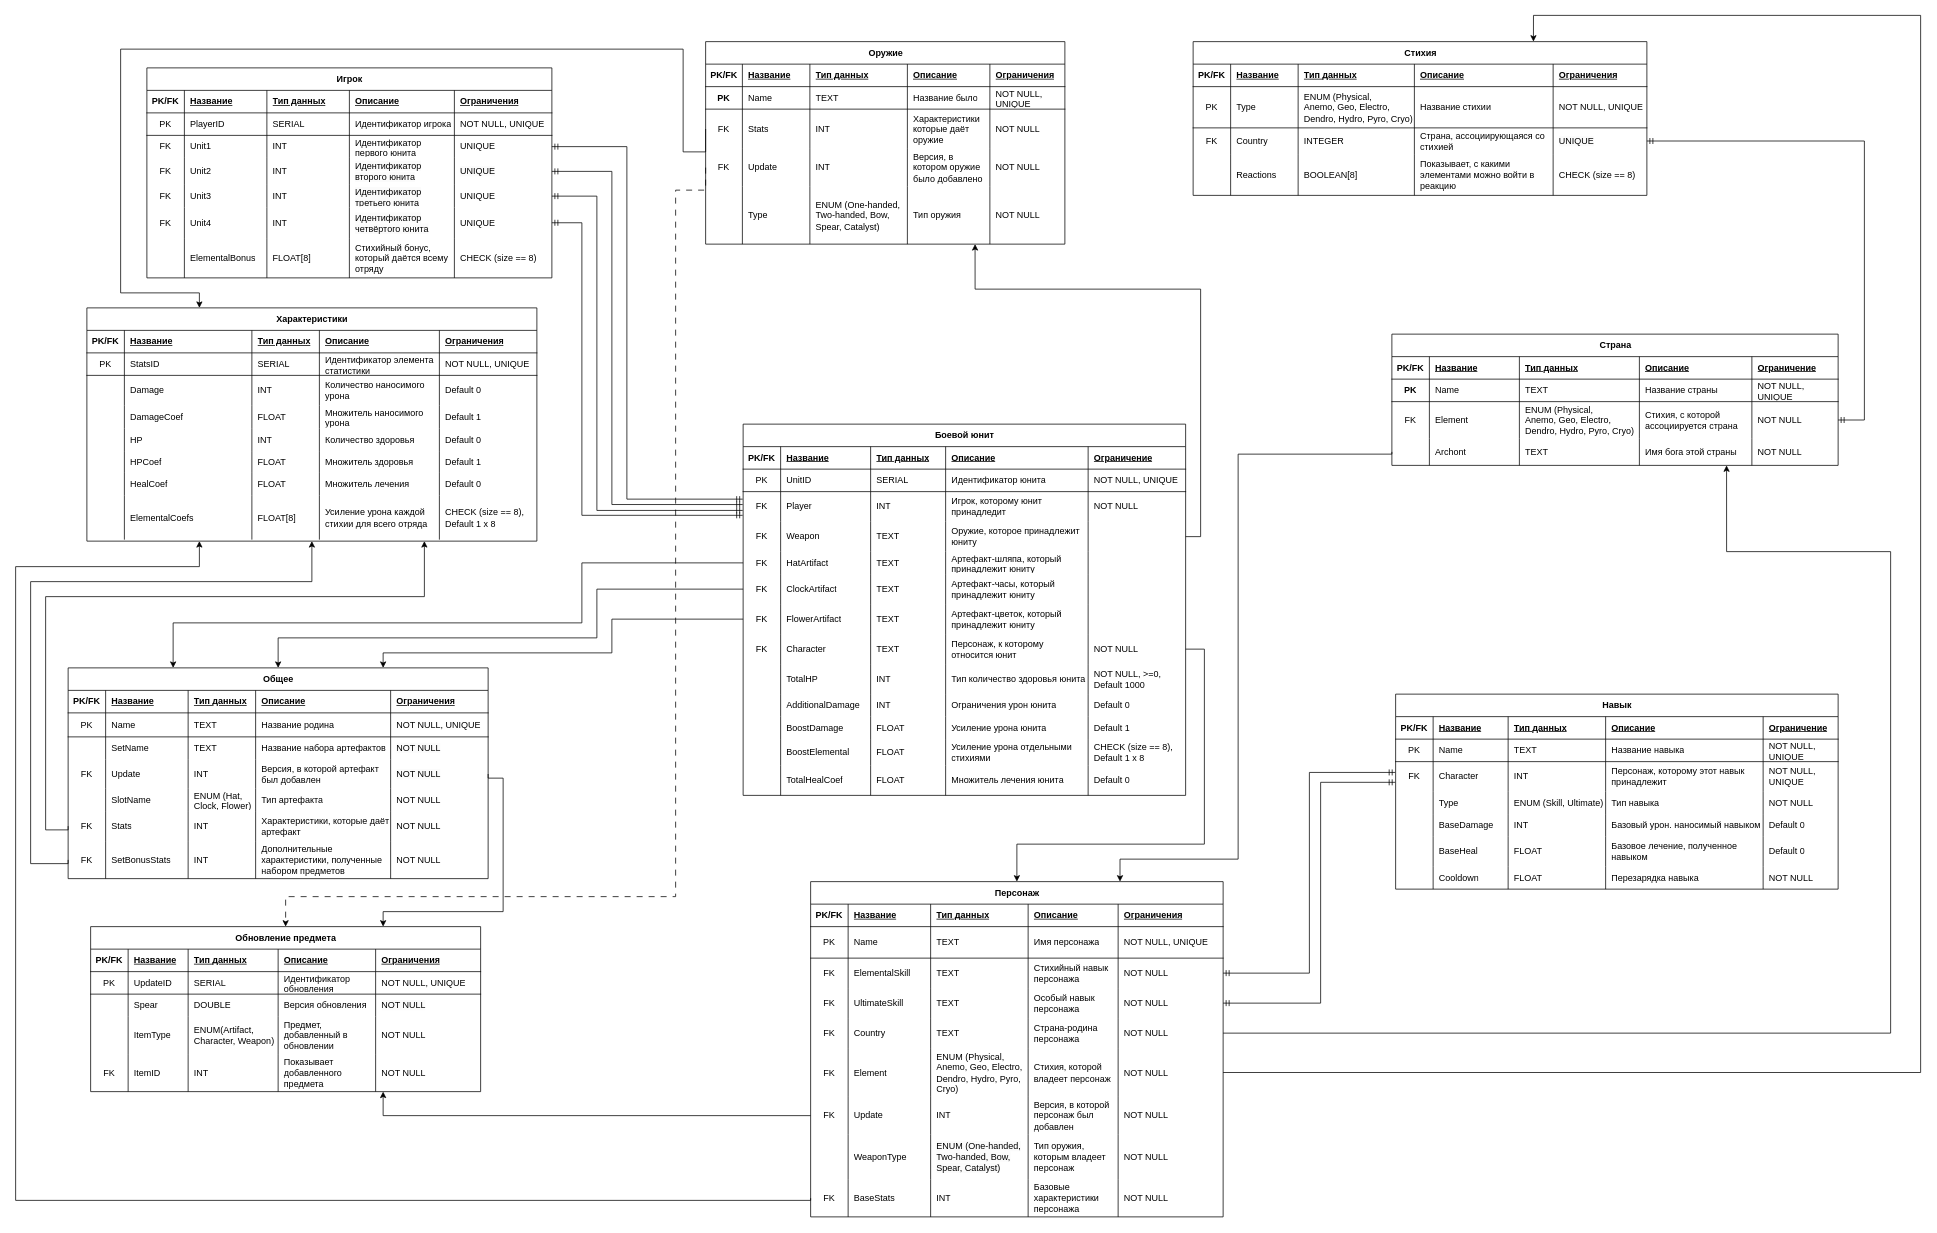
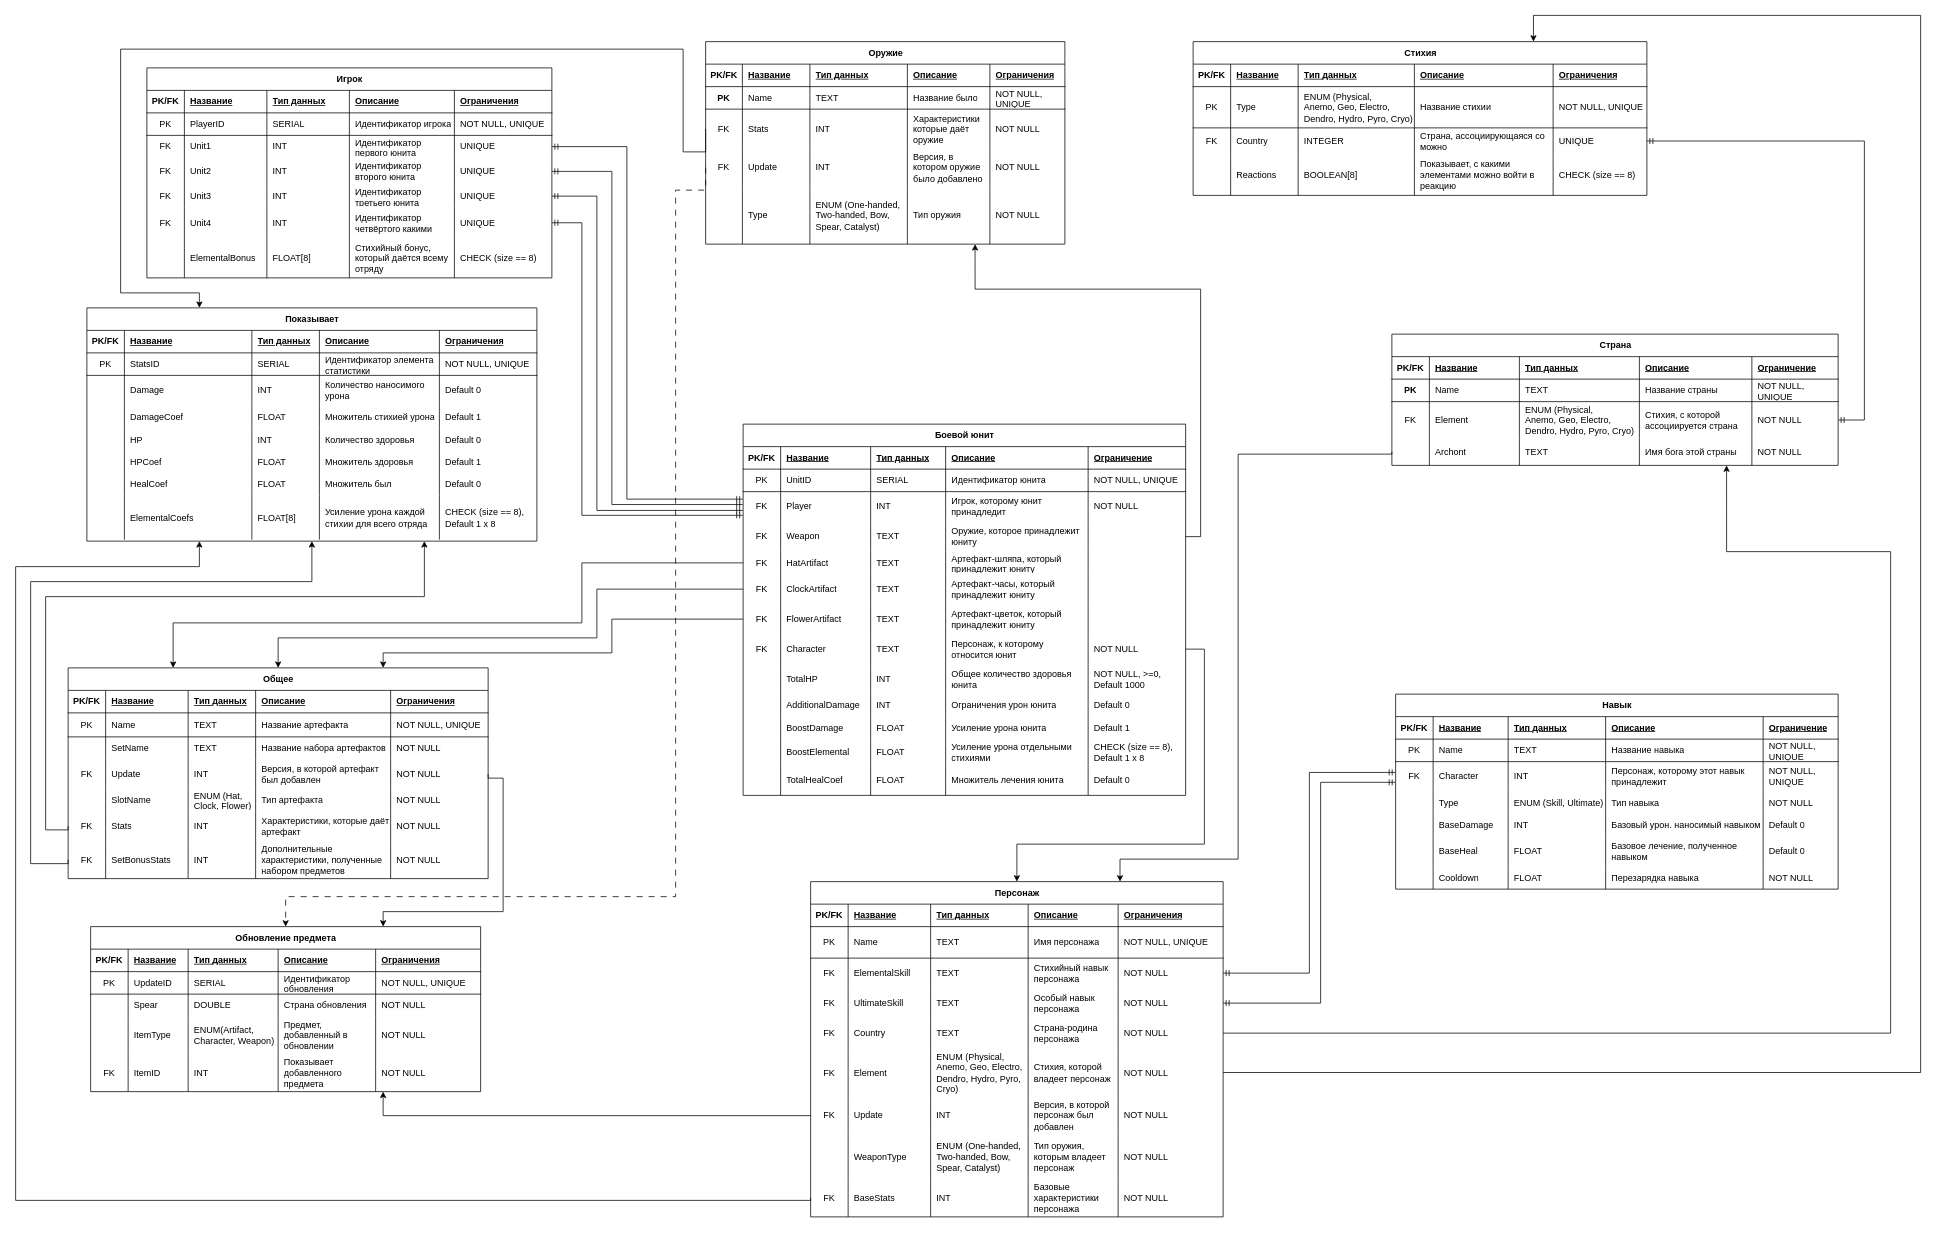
- <mxCell id="130" value="Страна, ассоциирующаяся со стихией" style="shape=partialRectangle;connectable=0;fillColor=none;top=0;left=0;bottom=0;right=0;align=left;spacingLeft=6;overflow=hidden;whiteSpace=wrap;html=1;" parent="126" vertex="1"><mxGeometry x="295" width="185" height="35" as="geometry"><mxRectangle width="185" height="35" as="alternateBounds" /></mxGeometry></mxCell>
+ <mxCell id="130" value="Страна, ассоциирующаяся со можно" style="shape=partialRectangle;connectable=0;fillColor=none;top=0;left=0;bottom=0;right=0;align=left;spacingLeft=6;overflow=hidden;whiteSpace=wrap;html=1;" parent="126" vertex="1"><mxGeometry x="295" width="185" height="35" as="geometry"><mxRectangle width="185" height="35" as="alternateBounds" /></mxGeometry></mxCell>
- <mxCell id="369" value="&lt;span style=&quot;color: rgb(0, 0, 0); font-family: Helvetica; font-size: 12px; font-style: normal; font-variant-ligatures: normal; font-variant-caps: normal; font-weight: 400; letter-spacing: normal; orphans: 2; text-align: left; text-indent: 0px; text-transform: none; widows: 2; word-spacing: 0px; -webkit-text-stroke-width: 0px; background-color: rgb(251, 251, 251); text-decoration-thickness: initial; text-decoration-style: initial; text-decoration-color: initial; float: none; display: inline !important;&quot;&gt;Идентификатор четвёртого юнита&lt;/span&gt;" style="shape=partialRectangle;connectable=0;fillColor=none;top=0;left=0;bottom=0;right=0;align=left;spacingLeft=6;overflow=hidden;whiteSpace=wrap;html=1;" parent="365" vertex="1"><mxGeometry x="270" width="140" height="41" as="geometry"><mxRectangle width="140" height="41" as="alternateBounds" /></mxGeometry></mxCell>
+ <mxCell id="369" value="&lt;span style=&quot;color: rgb(0, 0, 0); font-family: Helvetica; font-size: 12px; font-style: normal; font-variant-ligatures: normal; font-variant-caps: normal; font-weight: 400; letter-spacing: normal; orphans: 2; text-align: left; text-indent: 0px; text-transform: none; widows: 2; word-spacing: 0px; -webkit-text-stroke-width: 0px; background-color: rgb(251, 251, 251); text-decoration-thickness: initial; text-decoration-style: initial; text-decoration-color: initial; float: none; display: inline !important;&quot;&gt;Идентификатор четвёртого какими&lt;/span&gt;" style="shape=partialRectangle;connectable=0;fillColor=none;top=0;left=0;bottom=0;right=0;align=left;spacingLeft=6;overflow=hidden;whiteSpace=wrap;html=1;" parent="365" vertex="1"><mxGeometry x="270" width="140" height="41" as="geometry"><mxRectangle width="140" height="41" as="alternateBounds" /></mxGeometry></mxCell>
- <mxCell id="377" value="Характеристики" style="shape=table;startSize=30;container=1;collapsible=1;childLayout=tableLayout;fixedRows=1;rowLines=0;fontStyle=1;align=center;resizeLast=1;html=1;" parent="1" vertex="1"><mxGeometry x="115" y="410" width="600" height="311" as="geometry" /></mxCell>
+ <mxCell id="377" value="Показывает" style="shape=table;startSize=30;container=1;collapsible=1;childLayout=tableLayout;fixedRows=1;rowLines=0;fontStyle=1;align=center;resizeLast=1;html=1;" parent="1" vertex="1"><mxGeometry x="115" y="410" width="600" height="311" as="geometry" /></mxCell>
- <mxCell id="400" value="Множитель наносимого урона" style="shape=partialRectangle;connectable=0;fillColor=none;top=0;left=0;bottom=0;right=0;align=left;spacingLeft=6;overflow=hidden;whiteSpace=wrap;html=1;" parent="396" vertex="1"><mxGeometry x="310" width="160" height="31" as="geometry"><mxRectangle width="160" height="31" as="alternateBounds" /></mxGeometry></mxCell>
+ <mxCell id="400" value="Множитель стихией урона" style="shape=partialRectangle;connectable=0;fillColor=none;top=0;left=0;bottom=0;right=0;align=left;spacingLeft=6;overflow=hidden;whiteSpace=wrap;html=1;" parent="396" vertex="1"><mxGeometry x="310" width="160" height="31" as="geometry"><mxRectangle width="160" height="31" as="alternateBounds" /></mxGeometry></mxCell>
- <mxCell id="418" value="Множитель лечения" style="shape=partialRectangle;connectable=0;fillColor=none;top=0;left=0;bottom=0;right=0;align=left;spacingLeft=6;overflow=hidden;whiteSpace=wrap;html=1;" parent="414" vertex="1"><mxGeometry x="310" width="160" height="30" as="geometry"><mxRectangle width="160" height="30" as="alternateBounds" /></mxGeometry></mxCell>
+ <mxCell id="418" value="Множитель был" style="shape=partialRectangle;connectable=0;fillColor=none;top=0;left=0;bottom=0;right=0;align=left;spacingLeft=6;overflow=hidden;whiteSpace=wrap;html=1;" parent="414" vertex="1"><mxGeometry x="310" width="160" height="30" as="geometry"><mxRectangle width="160" height="30" as="alternateBounds" /></mxGeometry></mxCell>
- <mxCell id="308" value="Тип количество здоровья юнита" style="shape=partialRectangle;connectable=0;fillColor=none;top=0;left=0;bottom=0;right=0;align=left;spacingLeft=6;overflow=hidden;whiteSpace=wrap;html=1;" parent="304" vertex="1"><mxGeometry x="270" width="190" height="40" as="geometry"><mxRectangle width="190" height="40" as="alternateBounds" /></mxGeometry></mxCell>
+ <mxCell id="308" value="Общее количество здоровья юнита" style="shape=partialRectangle;connectable=0;fillColor=none;top=0;left=0;bottom=0;right=0;align=left;spacingLeft=6;overflow=hidden;whiteSpace=wrap;html=1;" parent="304" vertex="1"><mxGeometry x="270" width="190" height="40" as="geometry"><mxRectangle width="190" height="40" as="alternateBounds" /></mxGeometry></mxCell>
- <mxCell id="149" value="Название родина" style="shape=partialRectangle;connectable=0;fillColor=none;top=0;left=0;bottom=0;right=0;align=left;spacingLeft=6;fontStyle=0;overflow=hidden;whiteSpace=wrap;html=1;" parent="145" vertex="1"><mxGeometry x="250" width="180" height="32" as="geometry"><mxRectangle width="180" height="32" as="alternateBounds" /></mxGeometry></mxCell>
+ <mxCell id="149" value="Название артефакта" style="shape=partialRectangle;connectable=0;fillColor=none;top=0;left=0;bottom=0;right=0;align=left;spacingLeft=6;fontStyle=0;overflow=hidden;whiteSpace=wrap;html=1;" parent="145" vertex="1"><mxGeometry x="250" width="180" height="32" as="geometry"><mxRectangle width="180" height="32" as="alternateBounds" /></mxGeometry></mxCell>
- <mxCell id="19" value="Версия обновления" style="shape=partialRectangle;connectable=0;fillColor=none;top=0;left=0;bottom=0;right=0;align=left;spacingLeft=6;overflow=hidden;whiteSpace=wrap;html=1;" parent="15" vertex="1"><mxGeometry x="250" width="130" height="30" as="geometry"><mxRectangle width="130" height="30" as="alternateBounds" /></mxGeometry></mxCell>
+ <mxCell id="19" value="Страна обновления" style="shape=partialRectangle;connectable=0;fillColor=none;top=0;left=0;bottom=0;right=0;align=left;spacingLeft=6;overflow=hidden;whiteSpace=wrap;html=1;" parent="15" vertex="1"><mxGeometry x="250" width="130" height="30" as="geometry"><mxRectangle width="130" height="30" as="alternateBounds" /></mxGeometry></mxCell>
